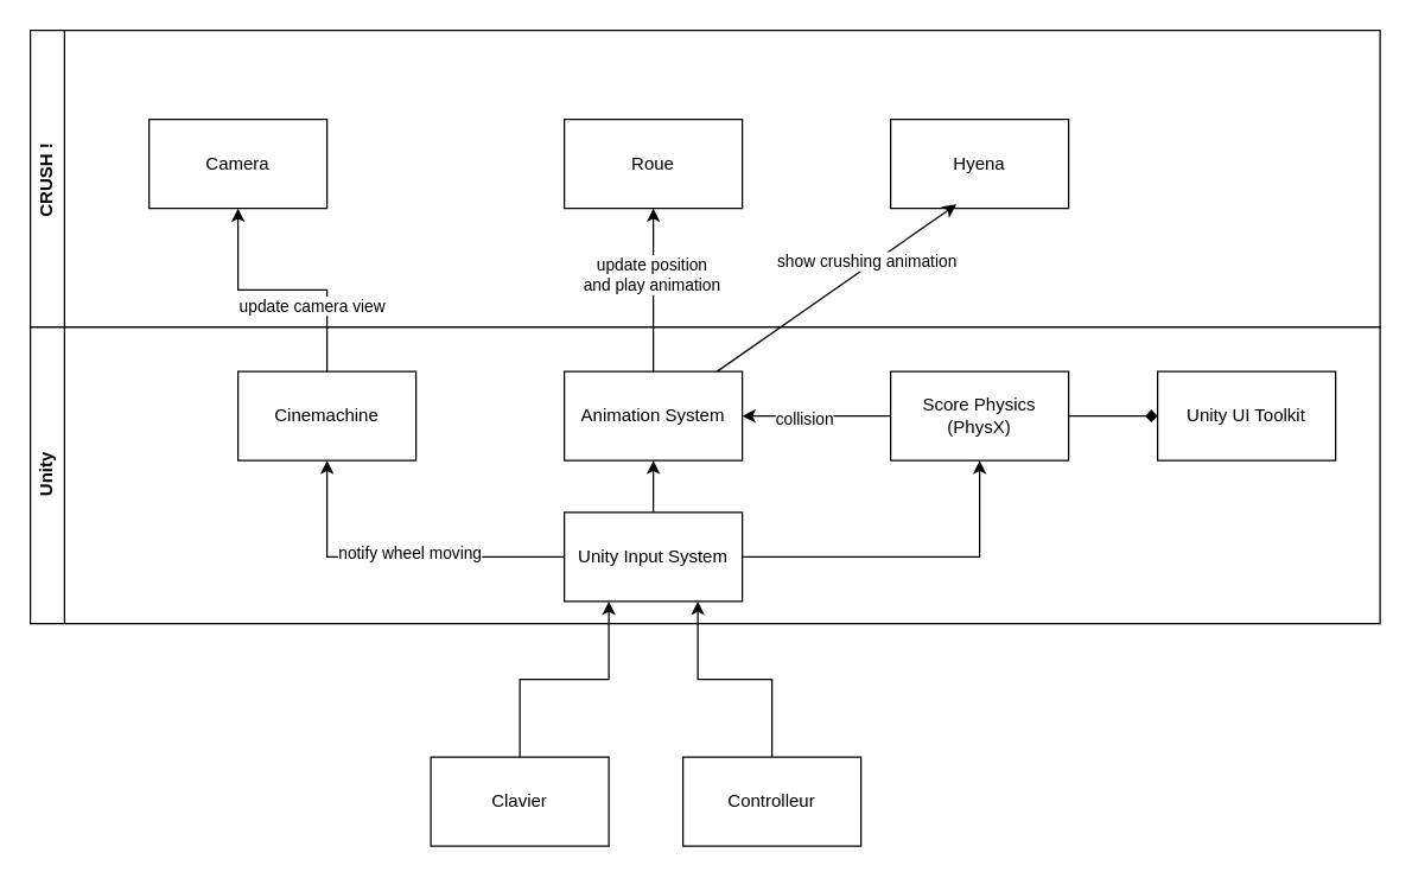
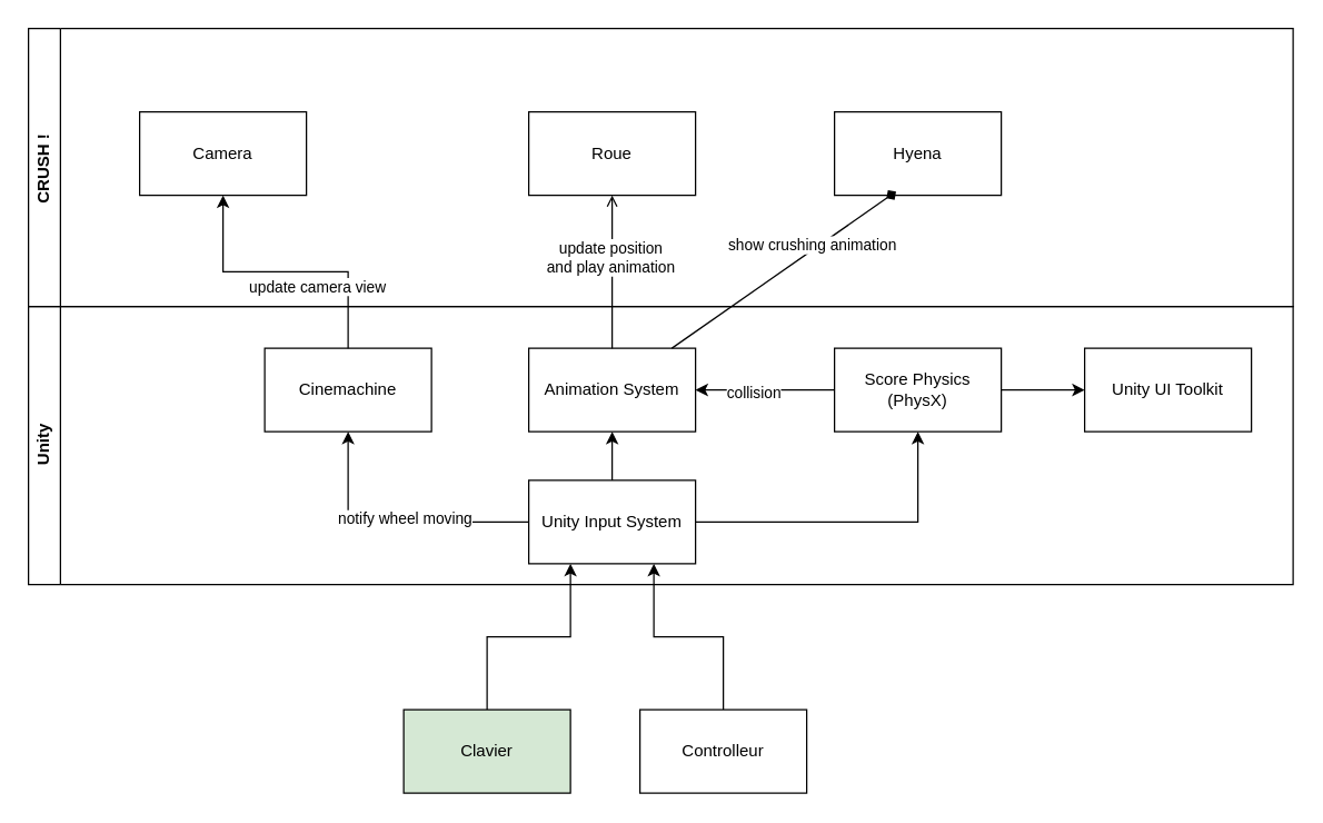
- <mxCell id="27" style="rounded=0;orthogonalLoop=1;jettySize=auto;html=1;entryX=0.369;entryY=0.956;entryDx=0;entryDy=0;entryPerimeter=0;" edge="1" parent="1" source="4" target="18"><mxGeometry relative="1" as="geometry" /></mxCell>
+ <mxCell id="27" style="rounded=0;orthogonalLoop=1;jettySize=auto;html=1;entryX=0.369;entryY=0.956;entryDx=0;entryDy=0;entryPerimeter=0;endArrow=diamond;" edge="1" parent="1" source="4" target="18"><mxGeometry relative="1" as="geometry" /></mxCell>
- <mxCell id="25" style="edgeStyle=orthogonalEdgeStyle;rounded=0;orthogonalLoop=1;jettySize=auto;html=1;entryX=0.5;entryY=1;entryDx=0;entryDy=0;" edge="1" parent="1" source="4" target="16"><mxGeometry relative="1" as="geometry" /></mxCell>
+ <mxCell id="25" style="edgeStyle=orthogonalEdgeStyle;rounded=0;orthogonalLoop=1;jettySize=auto;html=1;entryX=0.5;entryY=1;entryDx=0;entryDy=0;endArrow=open;" edge="1" parent="1" source="4" target="16"><mxGeometry relative="1" as="geometry" /></mxCell>
- <mxCell id="3" value="Cinemachine" style="rounded=0;whiteSpace=wrap;html=1;" vertex="1" parent="2"><mxGeometry x="140" y="30" width="120" height="60" as="geometry" /></mxCell>
+ <mxCell id="3" value="Cinemachine" style="rounded=0;whiteSpace=wrap;html=1;" vertex="1" parent="2"><mxGeometry x="170" y="30" width="120" height="60" as="geometry" /></mxCell>
- <mxCell id="7" style="edgeStyle=orthogonalEdgeStyle;rounded=0;orthogonalLoop=1;jettySize=auto;html=1;entryX=0;entryY=0.5;entryDx=0;entryDy=0;endArrow=diamond;" edge="1" parent="2" source="8" target="14"><mxGeometry relative="1" as="geometry" /></mxCell>
+ <mxCell id="7" style="edgeStyle=orthogonalEdgeStyle;rounded=0;orthogonalLoop=1;jettySize=auto;html=1;entryX=0;entryY=0.5;entryDx=0;entryDy=0;" edge="1" parent="2" source="8" target="14"><mxGeometry relative="1" as="geometry" /></mxCell>
- <mxCell id="20" value="Clavier" style="rounded=0;whiteSpace=wrap;html=1;" vertex="1" parent="1"><mxGeometry x="290" y="510" width="120" height="60" as="geometry" /></mxCell>
+ <mxCell id="20" value="Clavier" style="rounded=0;whiteSpace=wrap;html=1;fillColor=#d5e8d4;" vertex="1" parent="1"><mxGeometry x="290" y="510" width="120" height="60" as="geometry" /></mxCell>
